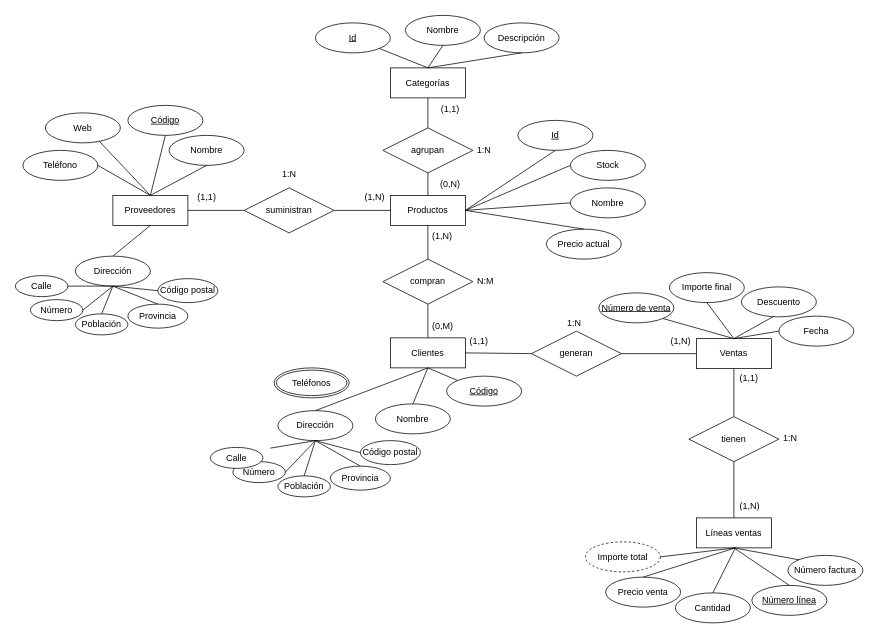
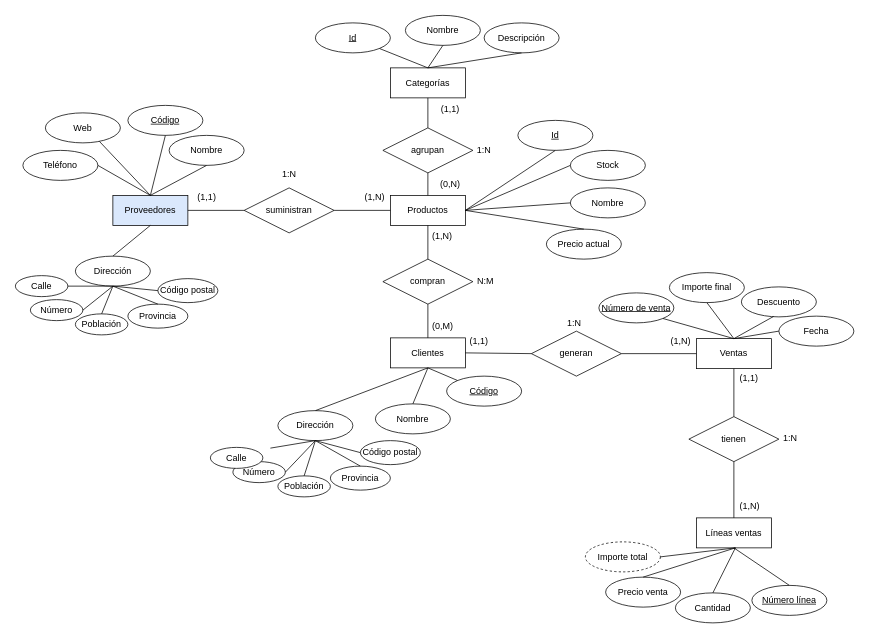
- <mxCell id="2" value="Proveedores" style="whiteSpace=wrap;html=1;align=center;" parent="1" vertex="1"><mxGeometry x="150" y="260" width="100" height="40" as="geometry" /></mxCell>
+ <mxCell id="2" value="Proveedores" style="whiteSpace=wrap;html=1;align=center;fillColor=#dae8fc;" parent="1" vertex="1"><mxGeometry x="150" y="260" width="100" height="40" as="geometry" /></mxCell>
- <mxCell id="7" value="Teléfonos" style="ellipse;shape=doubleEllipse;margin=3;whiteSpace=wrap;html=1;align=center;" parent="1" vertex="1"><mxGeometry x="365" y="490" width="100" height="40" as="geometry" /></mxCell>
- <mxCell id="87" value="" style="endArrow=none;html=1;rounded=0;entryX=0.5;entryY=1;entryDx=0;entryDy=0;exitX=0;exitY=0;exitDx=0;exitDy=0;" parent="1" source="36" target="31" edge="1"><mxGeometry relative="1" as="geometry"><mxPoint x="818" y="740" as="sourcePoint" /><mxPoint x="978" y="740" as="targetPoint" /></mxGeometry></mxCell>
- <mxCell id="36" value="Número factura" style="ellipse;whiteSpace=wrap;html=1;align=center;" parent="1" vertex="1"><mxGeometry x="1050" y="740" width="100" height="40" as="geometry" /></mxCell>
